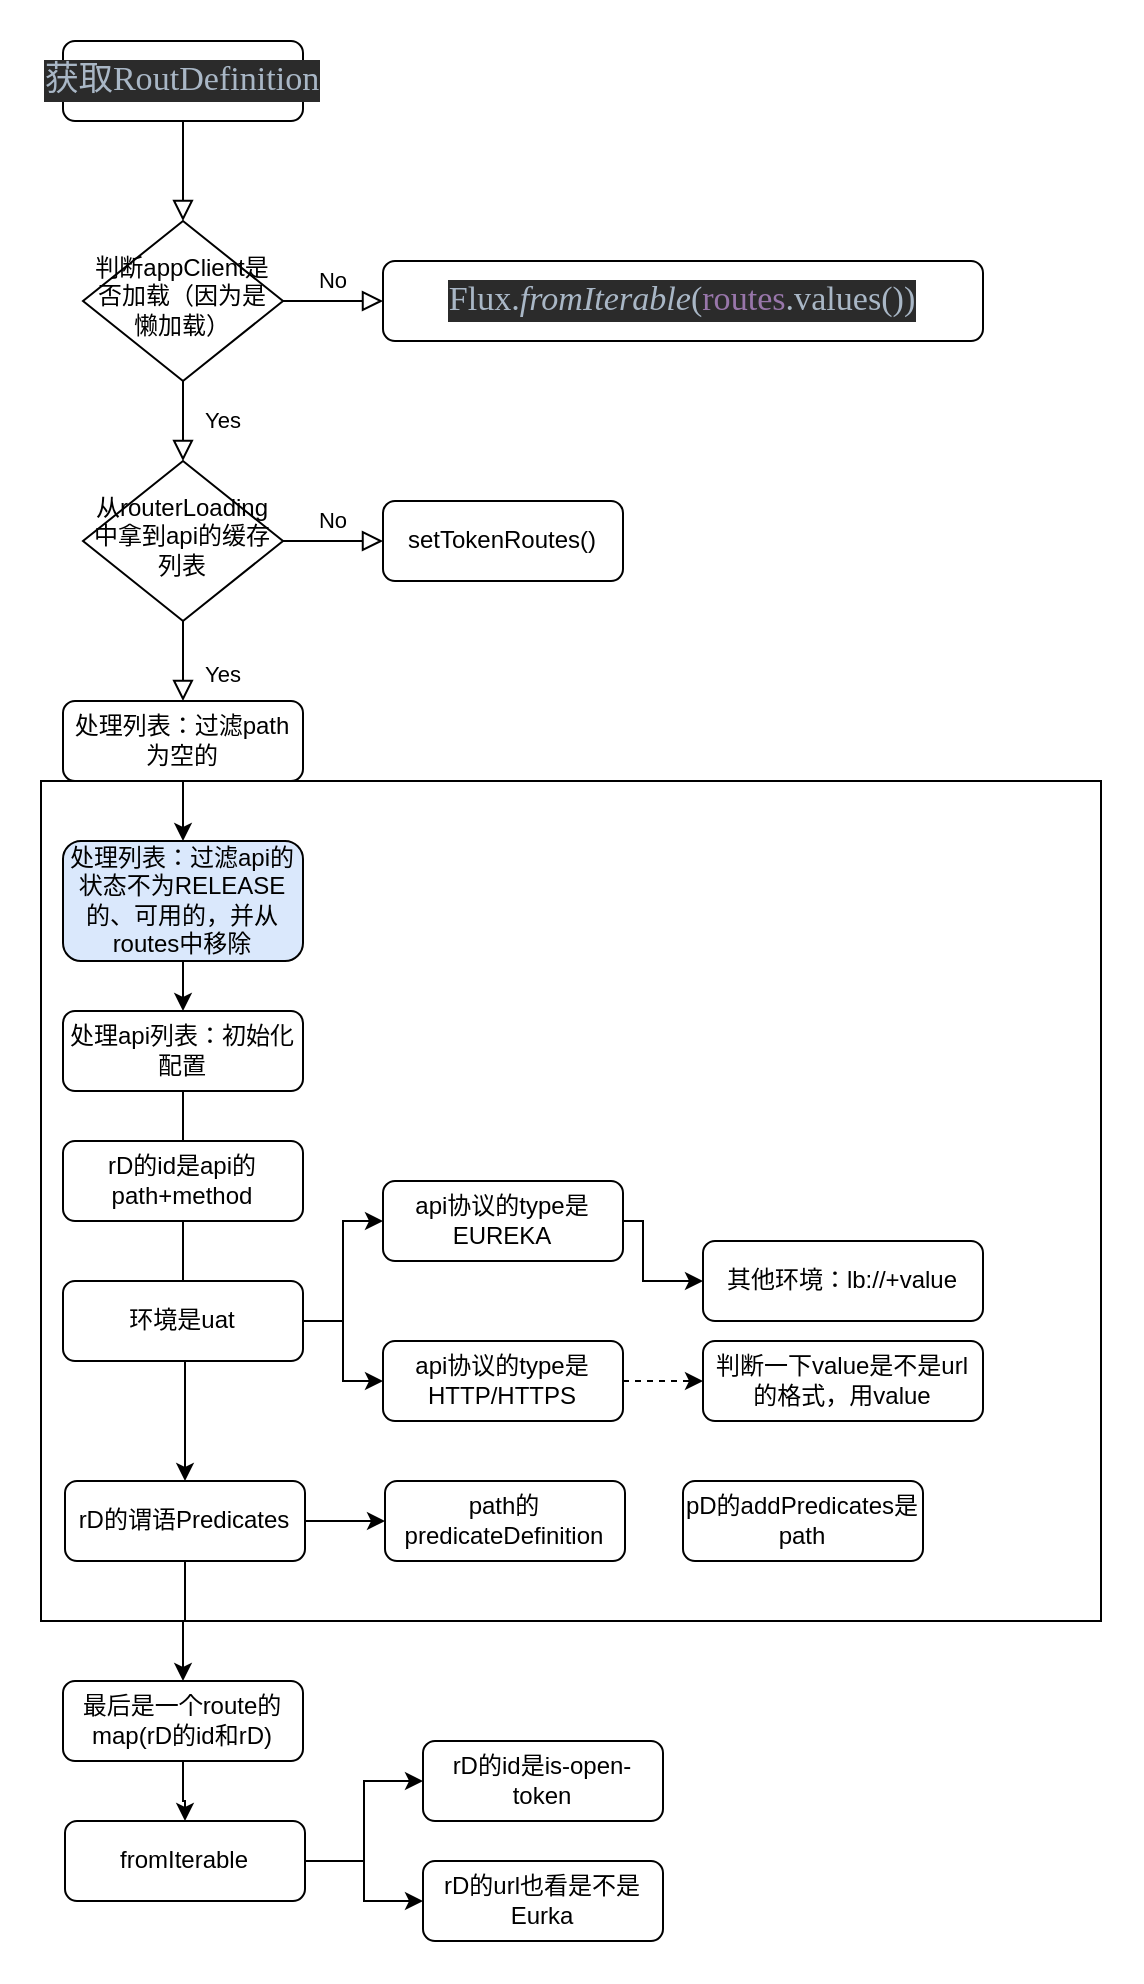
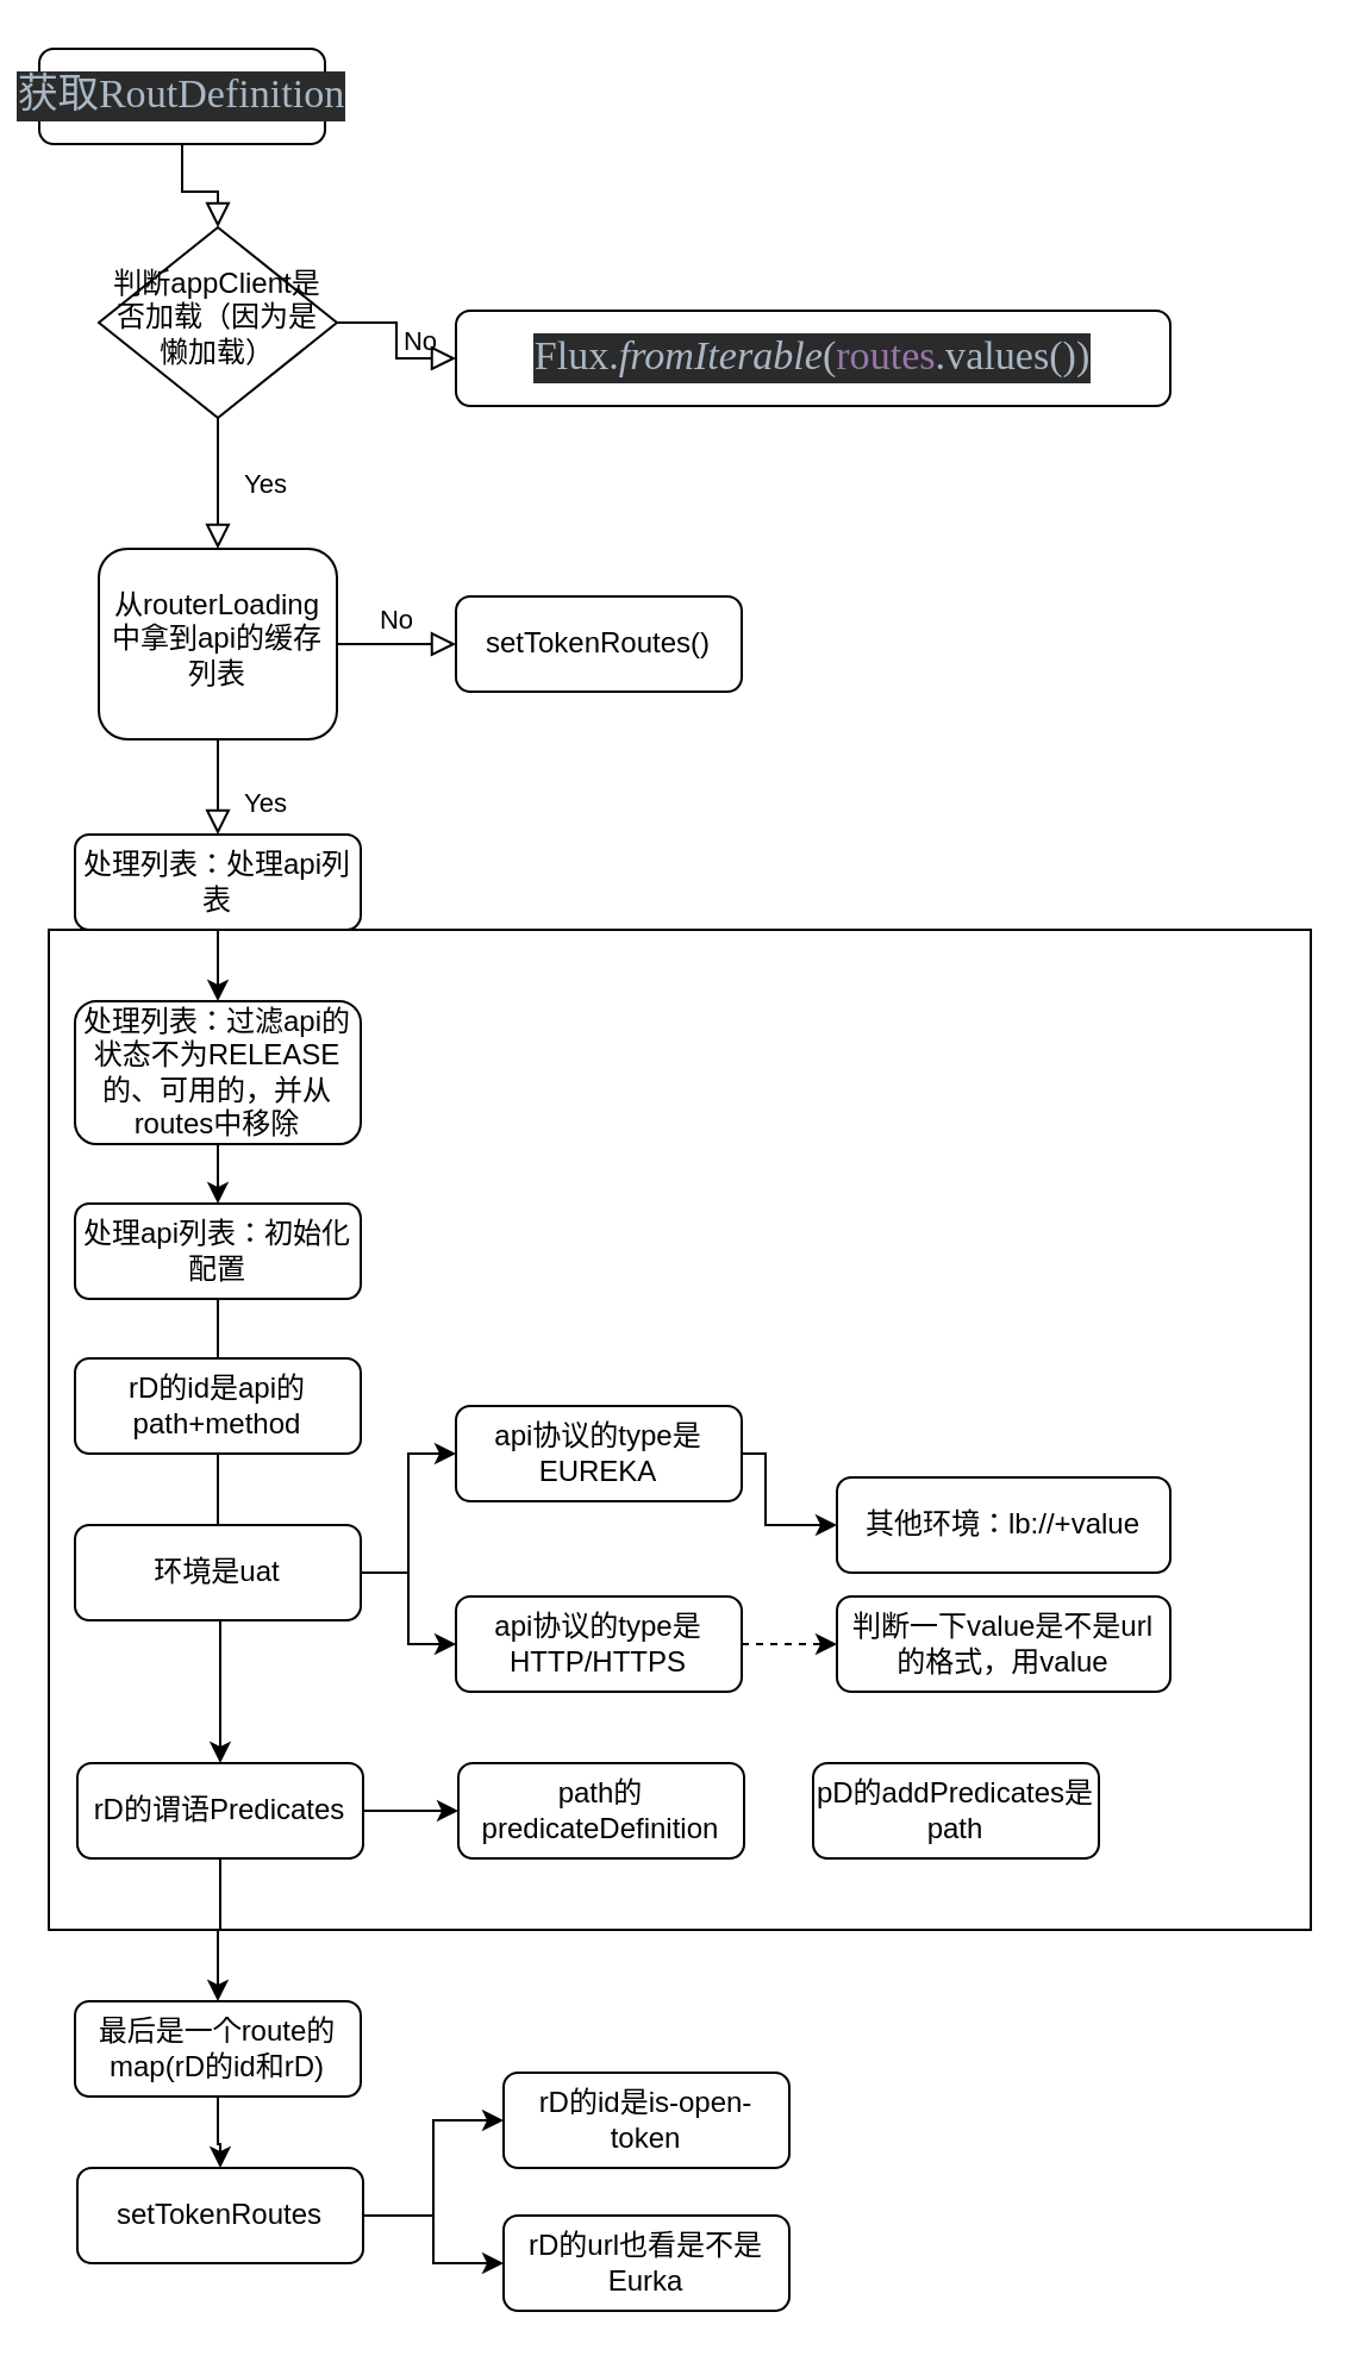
- <mxCell id="3" value="&lt;pre style=&quot;background-color: #2b2b2b ; color: #a9b7c6 ; font-family: &amp;#34;jetbrains mono&amp;#34; ; font-size: 12.8pt&quot;&gt;获取RoutDefinition&lt;/pre&gt;" style="rounded=1;whiteSpace=wrap;html=1;fontSize=12;glass=0;strokeWidth=1;shadow=0;" parent="1" vertex="1"><mxGeometry x="31" y="20" width="120" height="40" as="geometry" /></mxCell>
+ <mxCell id="3" value="&lt;pre style=&quot;background-color: #2b2b2b ; color: #a9b7c6 ; font-family: &amp;#34;jetbrains mono&amp;#34; ; font-size: 12.8pt&quot;&gt;获取RoutDefinition&lt;/pre&gt;" style="rounded=1;whiteSpace=wrap;html=1;fontSize=12;glass=0;strokeWidth=1;shadow=0;" parent="1" vertex="1"><mxGeometry x="16" y="20" width="120" height="40" as="geometry" /></mxCell>
- <mxCell id="6" value="判断appClient是否加载（因为是懒加载）" style="rhombus;whiteSpace=wrap;html=1;shadow=0;fontFamily=Helvetica;fontSize=12;align=center;strokeWidth=1;spacing=6;spacingTop=-4;" parent="1" vertex="1"><mxGeometry x="41" y="110" width="100" height="80" as="geometry" /></mxCell>
+ <mxCell id="6" value="判断appClient是否加载（因为是懒加载）" style="rhombus;whiteSpace=wrap;html=1;shadow=0;fontFamily=Helvetica;fontSize=12;align=center;strokeWidth=1;spacing=6;spacingTop=-4;" parent="1" vertex="1"><mxGeometry x="41" y="95" width="100" height="80" as="geometry" /></mxCell>
- <mxCell id="10" value="从routerLoading中拿到api的缓存列表" style="rhombus;whiteSpace=wrap;html=1;shadow=0;fontFamily=Helvetica;fontSize=12;align=center;strokeWidth=1;spacing=6;spacingTop=-4;" parent="1" vertex="1"><mxGeometry x="41" y="230" width="100" height="80" as="geometry" /></mxCell>
+ <mxCell id="10" value="从routerLoading中拿到api的缓存列表" style="whiteSpace=wrap;html=1;shadow=0;fontFamily=Helvetica;fontSize=12;align=center;strokeWidth=1;spacing=6;spacingTop=-4;rounded=1;" parent="1" vertex="1"><mxGeometry x="41" y="230" width="100" height="80" as="geometry" /></mxCell>
- <mxCell id="12" value="处理列表：过滤path为空的" style="rounded=1;whiteSpace=wrap;html=1;fontSize=12;glass=0;strokeWidth=1;shadow=0;" parent="1" vertex="1"><mxGeometry x="31" y="350" width="120" height="40" as="geometry" /></mxCell>
+ <mxCell id="12" value="处理列表：处理api列表" style="rounded=1;whiteSpace=wrap;html=1;fontSize=12;glass=0;strokeWidth=1;shadow=0;" parent="1" vertex="1"><mxGeometry x="31" y="350" width="120" height="40" as="geometry" /></mxCell>
- <mxCell id="15" value="处理列表：过滤api的状态不为RELEASE的、可用的，并从routes中移除" style="rounded=1;whiteSpace=wrap;html=1;fontSize=12;glass=0;strokeWidth=1;shadow=0;fillColor=#dae8fc;" vertex="1" parent="1"><mxGeometry x="31" y="420" width="120" height="60" as="geometry" /></mxCell>
+ <mxCell id="15" value="处理列表：过滤api的状态不为RELEASE的、可用的，并从routes中移除" style="rounded=1;whiteSpace=wrap;html=1;fontSize=12;glass=0;strokeWidth=1;shadow=0;" vertex="1" parent="1"><mxGeometry x="31" y="420" width="120" height="60" as="geometry" /></mxCell>
- <mxCell id="37" value="fromIterable" style="rounded=1;whiteSpace=wrap;html=1;fontSize=12;glass=0;strokeWidth=1;shadow=0;" vertex="1" parent="1"><mxGeometry x="32" y="910" width="120" height="40" as="geometry" /></mxCell>
+ <mxCell id="37" value="setTokenRoutes" style="rounded=1;whiteSpace=wrap;html=1;fontSize=12;glass=0;strokeWidth=1;shadow=0;" vertex="1" parent="1"><mxGeometry x="32" y="910" width="120" height="40" as="geometry" /></mxCell>
